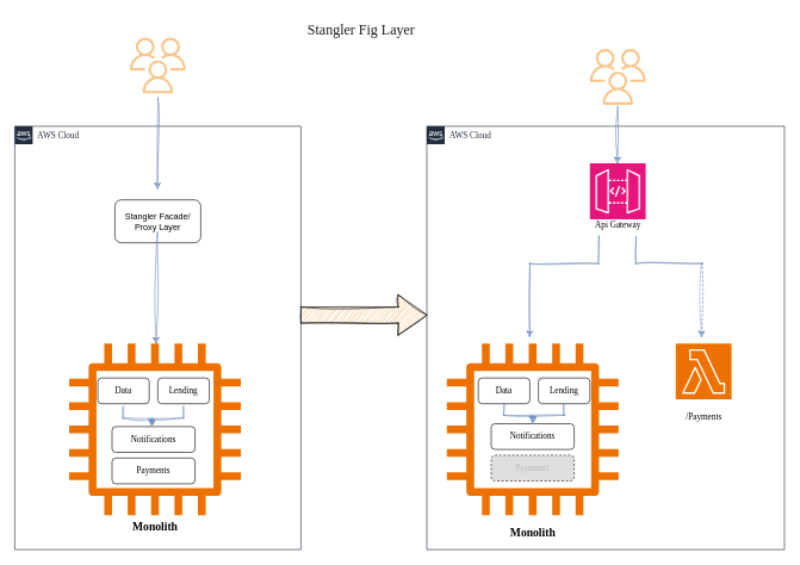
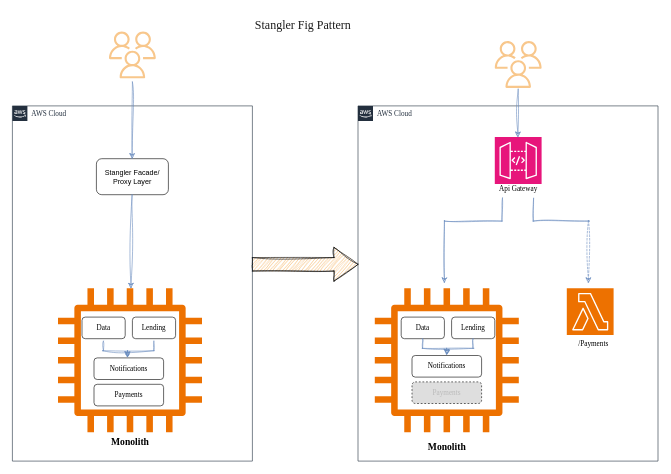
- <mxCell id="2" value="Stangler Fig Layer" style="text;html=1;align=center;verticalAlign=middle;resizable=0;points=[];autosize=1;strokeColor=none;fillColor=none;fontSize=20;fontFamily=Architects Daughter;fontColor=#1A1A1A;" parent="1" vertex="1"><mxGeometry x="398" y="20" width="212" height="40" as="geometry" /></mxCell>
+ <mxCell id="2" value="Stangler Fig Pattern" style="text;html=1;align=center;verticalAlign=middle;resizable=0;points=[];autosize=1;strokeColor=none;fillColor=none;fontSize=20;fontFamily=Architects Daughter;fontColor=#1A1A1A;" parent="1" vertex="1"><mxGeometry x="398" y="20" width="212" height="40" as="geometry" /></mxCell>
- <mxCell id="36" value="Stangler Facade/&lt;br&gt;Proxy Layer" style="rounded=1;whiteSpace=wrap;html=1;" parent="26" vertex="1"><mxGeometry x="140" y="103" width="120" height="60" as="geometry" /></mxCell>
+ <mxCell id="36" value="Stangler Facade/&lt;br&gt;Proxy Layer" style="rounded=1;whiteSpace=wrap;html=1;" parent="26" vertex="1"><mxGeometry x="140" y="88" width="120" height="60" as="geometry" /></mxCell>
- <mxCell id="15" value="&lt;font face=&quot;Architects Daughter&quot;&gt;/Payments&lt;/font&gt;" style="text;html=1;align=center;verticalAlign=middle;resizable=0;points=[];autosize=1;strokeColor=none;fillColor=none;" parent="4" vertex="1"><mxGeometry x="347" y="392" width="80" height="28" as="geometry" /></mxCell>
+ <mxCell id="15" value="&lt;font face=&quot;Architects Daughter&quot;&gt;/Payments&lt;/font&gt;" style="text;html=1;align=center;verticalAlign=middle;resizable=0;points=[];autosize=1;strokeColor=none;fillColor=none;" parent="4" vertex="1"><mxGeometry x="352" y="382" width="80" height="28" as="geometry" /></mxCell>
